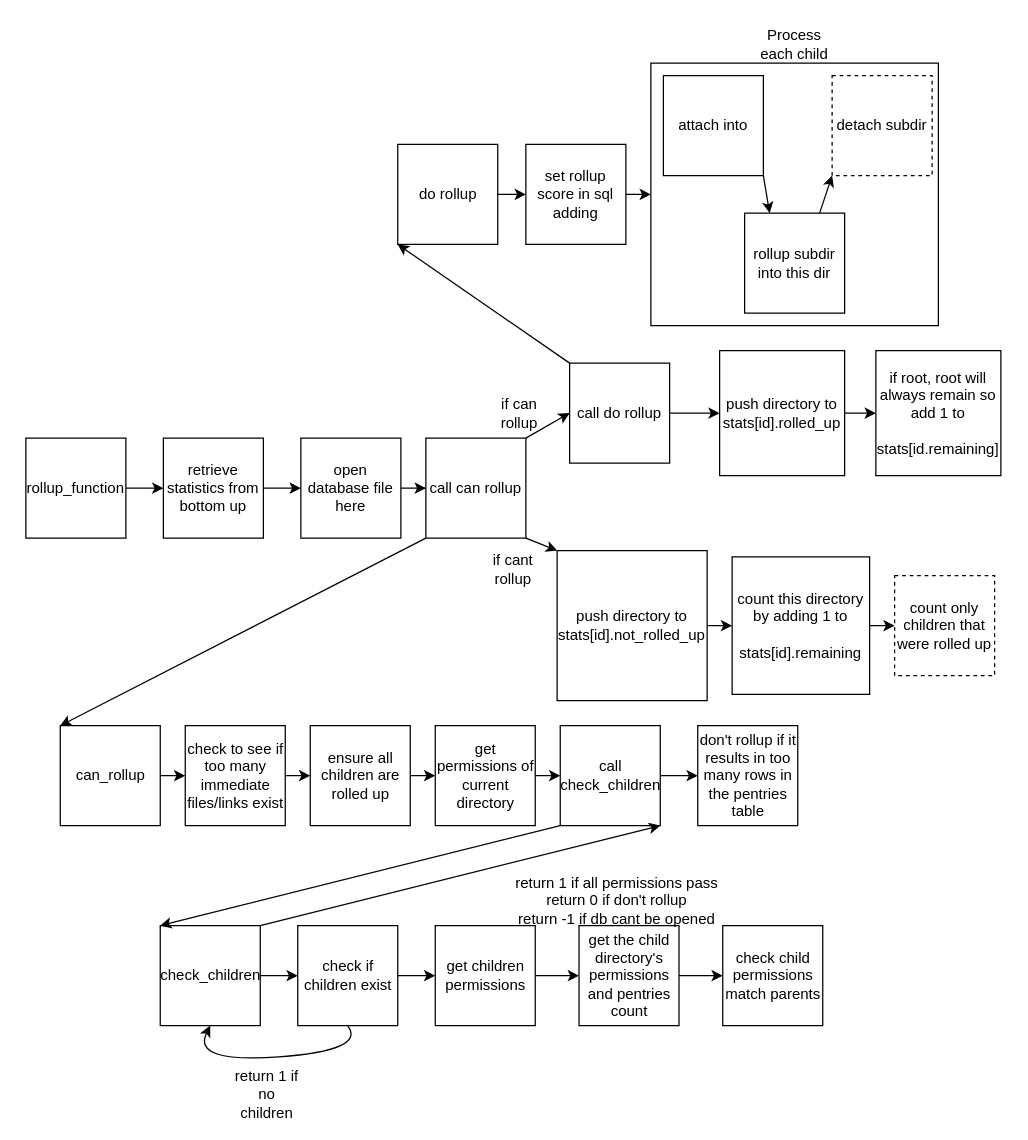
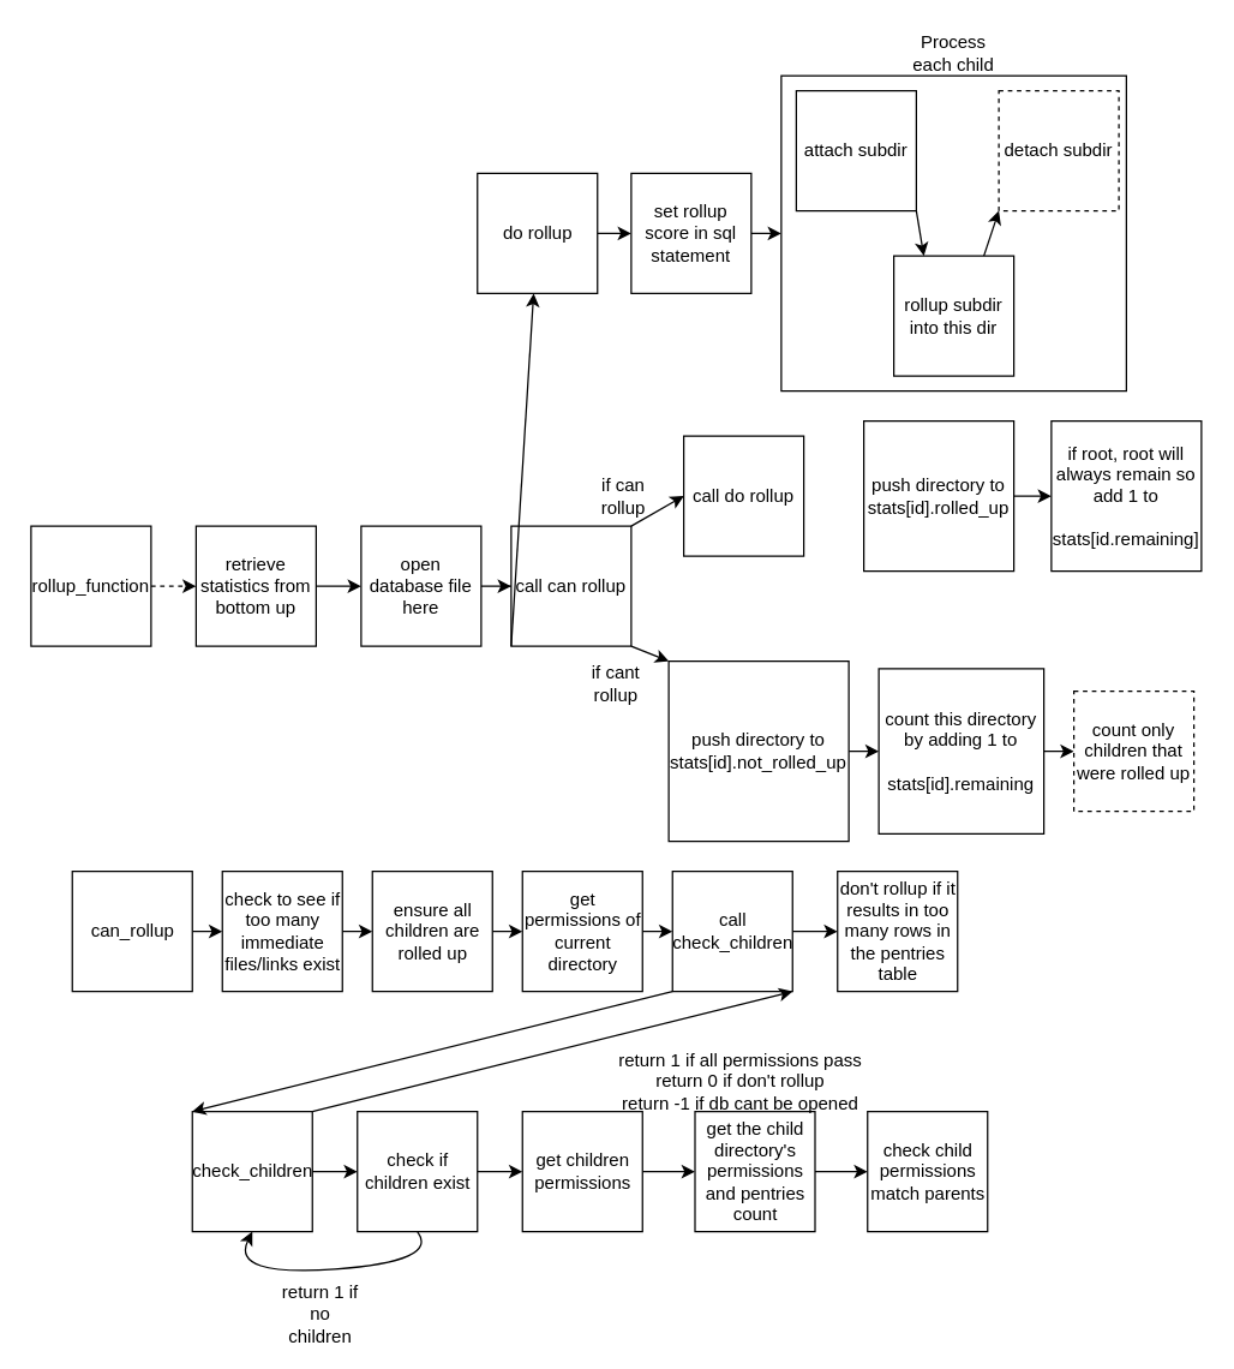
- <mxCell id="28" value="attach into" style="whiteSpace=wrap;html=1;aspect=fixed;" vertex="1" parent="1"><mxGeometry x="530" y="60" width="80" height="80" as="geometry" /></mxCell>
+ <mxCell id="28" value="attach subdir" style="whiteSpace=wrap;html=1;aspect=fixed;" vertex="1" parent="1"><mxGeometry x="530" y="60" width="80" height="80" as="geometry" /></mxCell>
- <mxCell id="25" value="set rollup score in sql adding" style="whiteSpace=wrap;html=1;aspect=fixed;" vertex="1" parent="1"><mxGeometry x="420" y="115" width="80" height="80" as="geometry" /></mxCell>
+ <mxCell id="25" value="set rollup score in sql statement" style="whiteSpace=wrap;html=1;aspect=fixed;" vertex="1" parent="1"><mxGeometry x="420" y="115" width="80" height="80" as="geometry" /></mxCell>
- <mxCell id="33" value="" style="endArrow=classic;html=1;rounded=0;exitX=0;exitY=0;exitDx=0;exitDy=0;entryX=0;entryY=1;entryDx=0;entryDy=0;" edge="1" parent="1" source="11" target="23"><mxGeometry width="50" height="50" relative="1" as="geometry"><mxPoint x="350" y="210" as="sourcePoint" /><mxPoint x="330" y="250" as="targetPoint" /></mxGeometry></mxCell>
- <mxCell id="10" style="edgeStyle=orthogonalEdgeStyle;rounded=0;orthogonalLoop=1;jettySize=auto;html=1;exitX=1;exitY=0.5;exitDx=0;exitDy=0;" edge="1" parent="1" source="11" target="14"><mxGeometry relative="1" as="geometry" /></mxCell>
- <mxCell id="2" style="edgeStyle=orthogonalEdgeStyle;rounded=0;orthogonalLoop=1;jettySize=auto;html=1;exitX=1;exitY=0.5;exitDx=0;exitDy=0;entryX=0;entryY=0.5;entryDx=0;entryDy=0;" edge="1" parent="1" source="3" target="5"><mxGeometry relative="1" as="geometry" /></mxCell>
+ <mxCell id="2" style="edgeStyle=orthogonalEdgeStyle;rounded=0;orthogonalLoop=1;jettySize=auto;html=1;exitX=1;exitY=0.5;exitDx=0;exitDy=0;entryX=0;entryY=0.5;entryDx=0;entryDy=0;dashed=1;" edge="1" parent="1" source="3" target="5"><mxGeometry relative="1" as="geometry" /></mxCell>
- <mxCell id="45" value="" style="endArrow=classic;html=1;rounded=0;exitX=0;exitY=1;exitDx=0;exitDy=0;entryX=0;entryY=0;entryDx=0;entryDy=0;" edge="1" parent="1" source="8" target="35"><mxGeometry width="50" height="50" relative="1" as="geometry"><mxPoint x="170" y="550" as="sourcePoint" /><mxPoint x="220" y="500" as="targetPoint" /></mxGeometry></mxCell>
+ <mxCell id="45" value="" style="endArrow=classic;html=1;rounded=0;exitX=0;exitY=1;exitDx=0;exitDy=0;" edge="1" parent="1" source="8" target="23"><mxGeometry width="50" height="50" relative="1" as="geometry"><mxPoint x="170" y="550" as="sourcePoint" /><mxPoint x="220" y="500" as="targetPoint" /></mxGeometry></mxCell>
